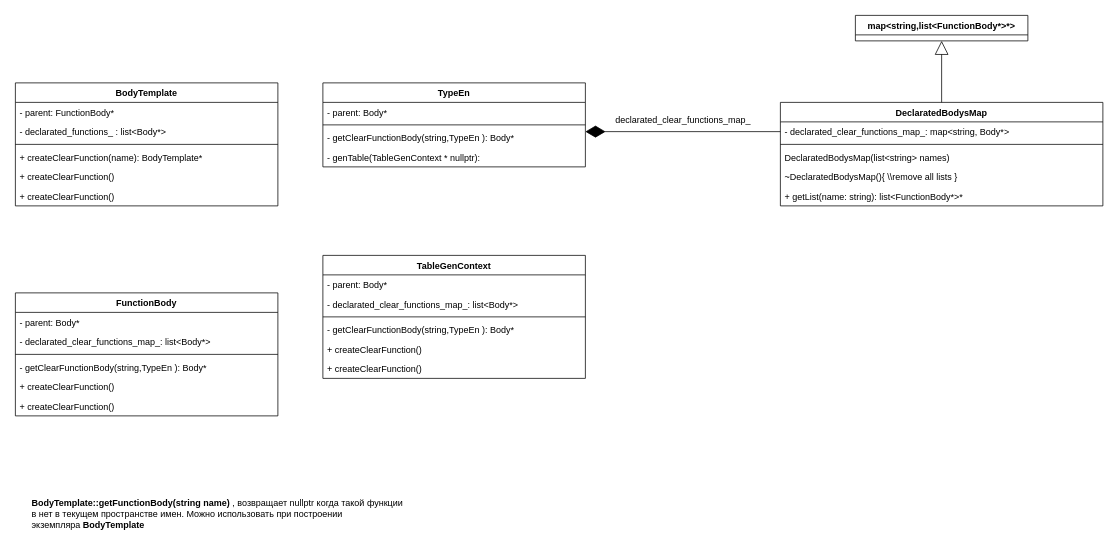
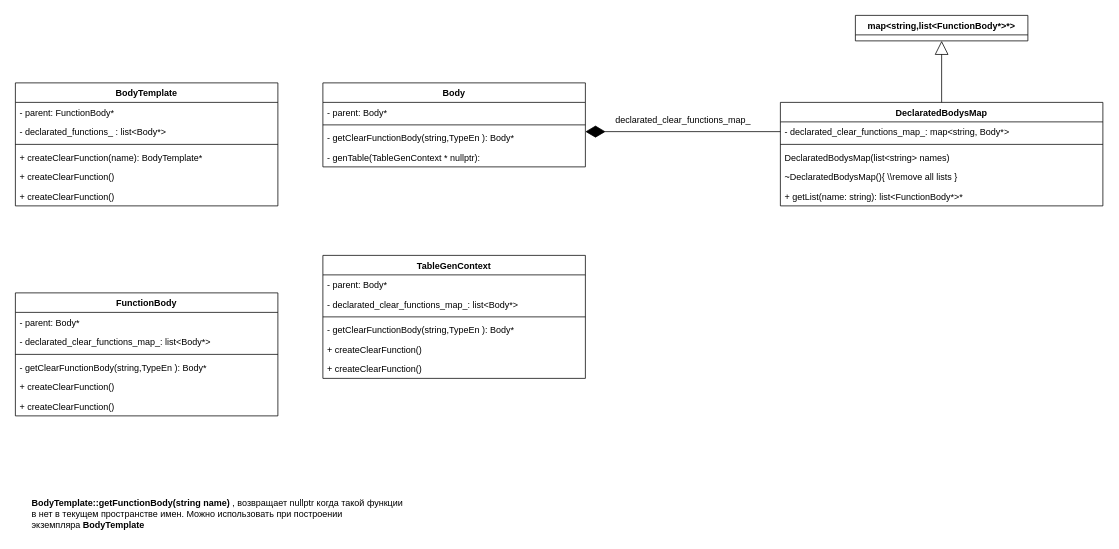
- <mxCell id="10" value="TypeEn" style="swimlane;fontStyle=1;align=center;verticalAlign=top;childLayout=stackLayout;horizontal=1;startSize=26;horizontalStack=0;resizeParent=1;resizeParentMax=0;resizeLast=0;collapsible=1;marginBottom=0;" vertex="1" parent="1"><mxGeometry x="430" y="110" width="350" height="112" as="geometry" /></mxCell>
+ <mxCell id="10" value="Body" style="swimlane;fontStyle=1;align=center;verticalAlign=top;childLayout=stackLayout;horizontal=1;startSize=26;horizontalStack=0;resizeParent=1;resizeParentMax=0;resizeLast=0;collapsible=1;marginBottom=0;" vertex="1" parent="1"><mxGeometry x="430" y="110" width="350" height="112" as="geometry" /></mxCell>
